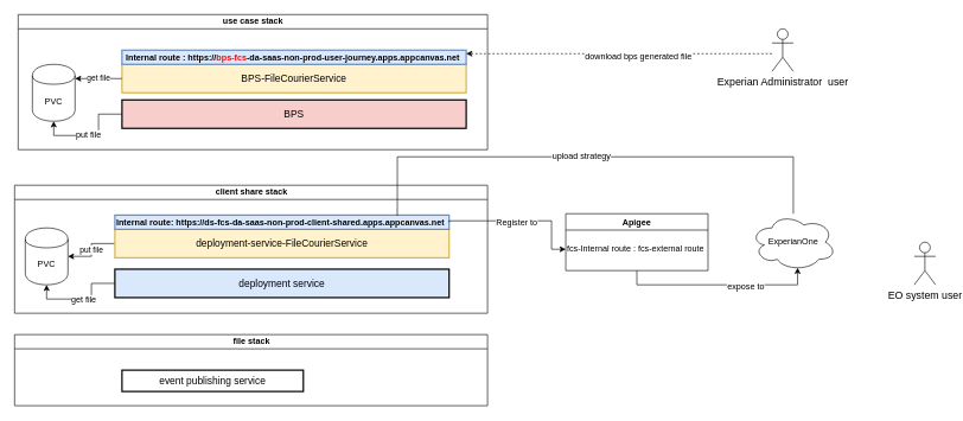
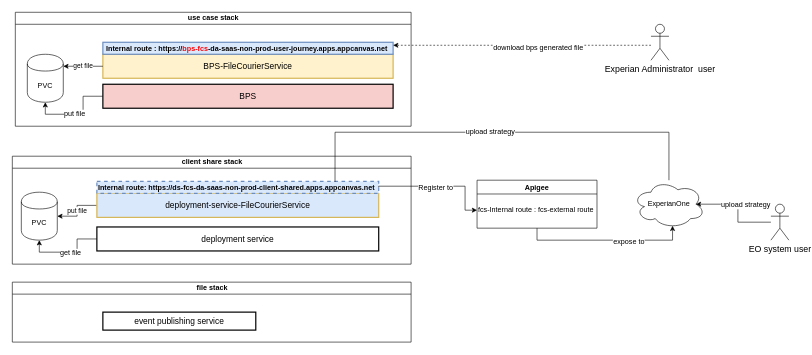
- <mxCell id="16" value="&lt;b&gt;&lt;font style=&quot;font-size: 12px&quot;&gt;Internal route:&amp;nbsp;https://ds-fcs-da-saas-non-prod-client-shared.apps.appcanvas.net&lt;/font&gt;&amp;nbsp;&lt;/b&gt;" style="strokeWidth=2;whiteSpace=wrap;html=1;align=center;fontSize=14;fillColor=#dae8fc;strokeColor=#6c8ebf;" parent="10" vertex="1"><mxGeometry x="141" y="42" width="470" height="20" as="geometry" /></mxCell>
+ <mxCell id="16" value="&lt;b&gt;&lt;font style=&quot;font-size: 12px&quot;&gt;Internal route:&amp;nbsp;https://ds-fcs-da-saas-non-prod-client-shared.apps.appcanvas.net&lt;/font&gt;&amp;nbsp;&lt;/b&gt;" style="strokeWidth=2;whiteSpace=wrap;html=1;align=center;fontSize=14;fillColor=#dae8fc;strokeColor=#6c8ebf;dashed=1;" parent="10" vertex="1"><mxGeometry x="141" y="42" width="470" height="20" as="geometry" /></mxCell>
+ <mxCell id="24" style="edgeStyle=orthogonalEdgeStyle;rounded=0;orthogonalLoop=1;jettySize=auto;html=1;entryX=0.875;entryY=0.5;entryDx=0;entryDy=0;entryPerimeter=0;" parent="1" source="26" target="29" edge="1"><mxGeometry relative="1" as="geometry" /></mxCell>
+ <mxCell id="25" value="upload strategy" style="text;html=1;resizable=0;points=[];align=center;verticalAlign=middle;labelBackgroundColor=#ffffff;" parent="24" vertex="1" connectable="0"><mxGeometry x="0.168" relative="1" as="geometry"><mxPoint x="18" as="offset" /></mxGeometry></mxCell>
- <mxCell id="12" value="deployment-service-FileCourierService" style="strokeWidth=2;whiteSpace=wrap;html=1;align=center;fontSize=14;fillColor=#fff2cc;strokeColor=#d6b656;" parent="10" vertex="1"><mxGeometry x="141" y="62" width="470" height="40" as="geometry" /></mxCell>
+ <mxCell id="12" value="deployment-service-FileCourierService" style="strokeWidth=2;whiteSpace=wrap;html=1;align=center;fontSize=14;fillColor=#dae8fc;strokeColor=#d6b656;" parent="10" vertex="1"><mxGeometry x="141" y="62" width="470" height="40" as="geometry" /></mxCell>
- <mxCell id="15" value="deployment service" style="strokeWidth=2;whiteSpace=wrap;html=1;align=center;fontSize=14;fillColor=#dae8fc;" parent="10" vertex="1"><mxGeometry x="141" y="118" width="470" height="40" as="geometry" /></mxCell>
+ <mxCell id="15" value="deployment service" style="strokeWidth=2;whiteSpace=wrap;html=1;align=center;fontSize=14;" parent="10" vertex="1"><mxGeometry x="141" y="118" width="470" height="40" as="geometry" /></mxCell>
